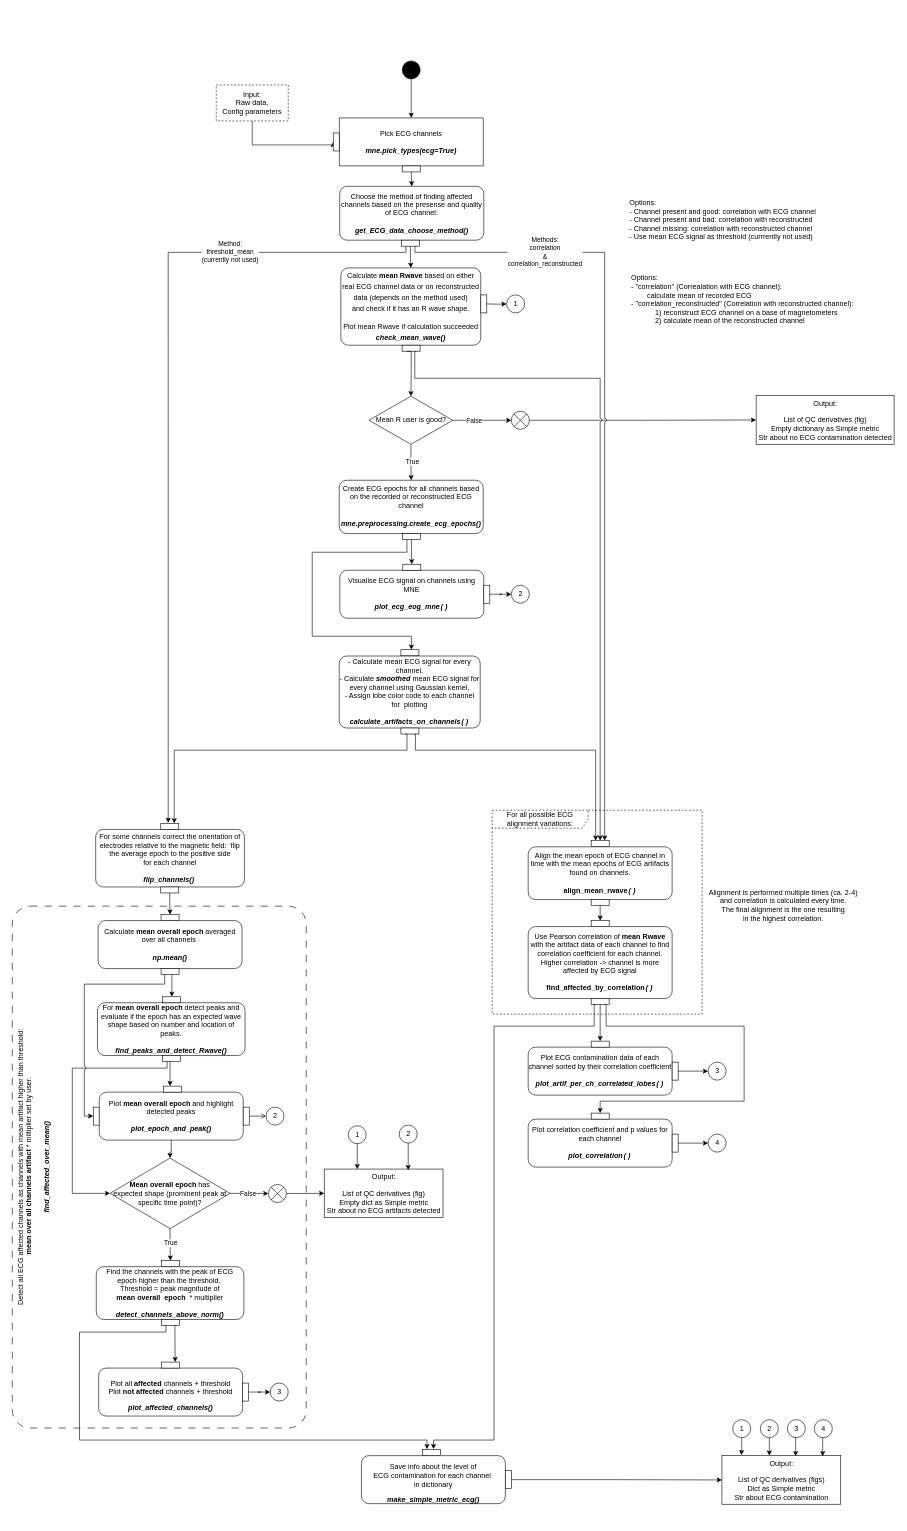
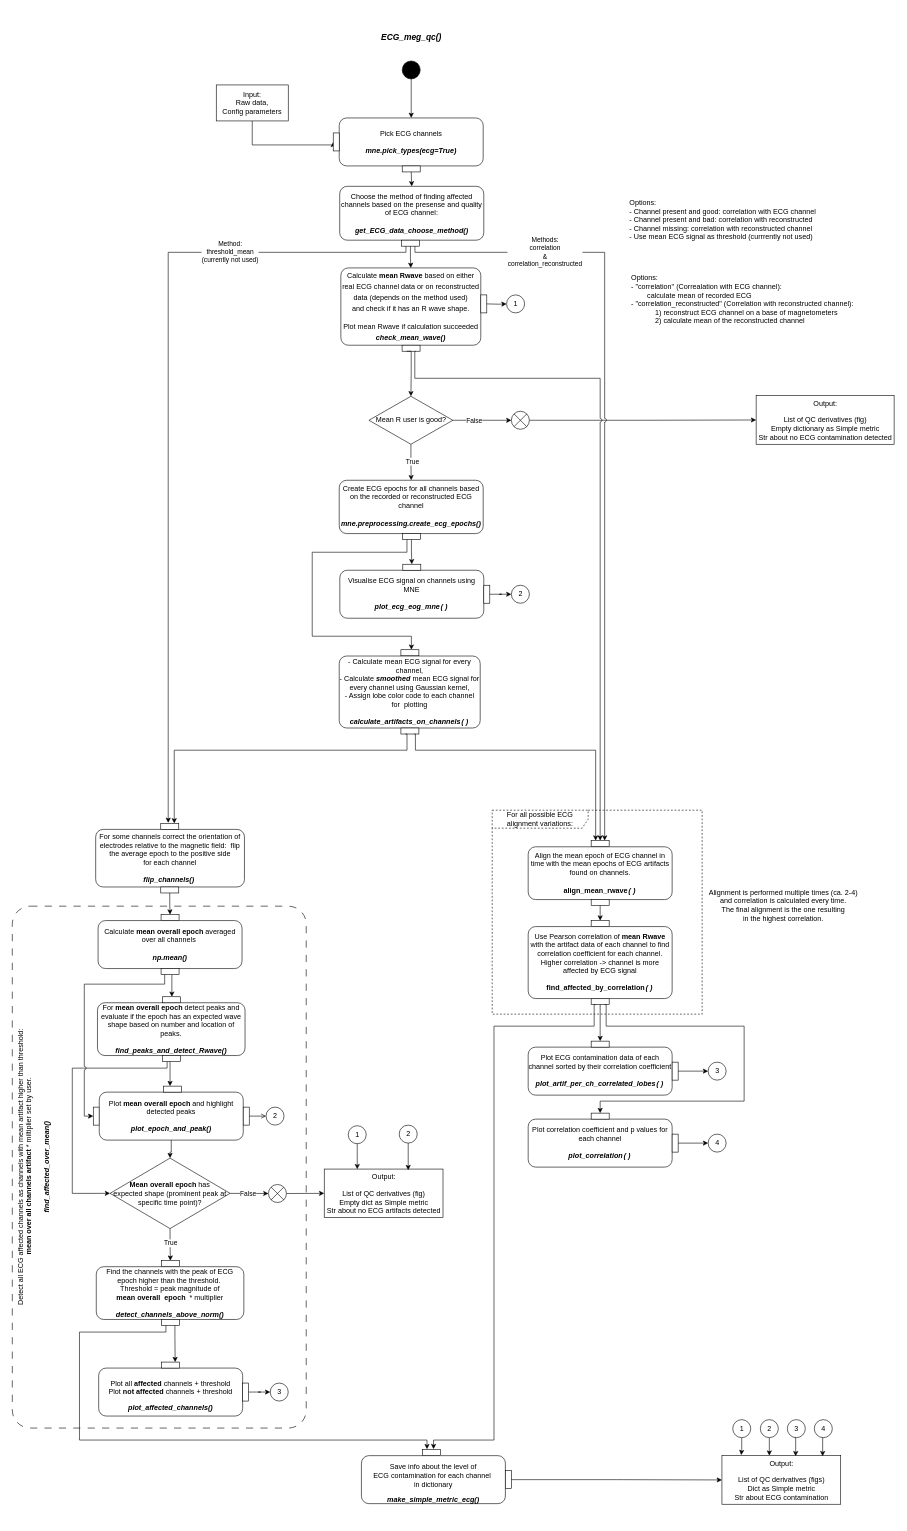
+ <mxCell id="2" value="&lt;font style=&quot;font-size: 14px;&quot;&gt;&lt;br&gt;&lt;i&gt;ECG_meg_qc()&lt;/i&gt;&lt;br&gt;&lt;/font&gt;" style="text;strokeColor=none;fillColor=none;html=1;fontSize=28;fontStyle=1;verticalAlign=middle;align=center;" parent="1" vertex="1"><mxGeometry x="130" y="20" width="1110" height="40" as="geometry" /></mxCell>
- <mxCell id="4" value="Input:&lt;br style=&quot;border-color: var(--border-color);&quot;&gt;Raw data,&lt;br&gt;Config parameters" style="rounded=0;whiteSpace=wrap;html=1;dashed=1;" parent="1" vertex="1"><mxGeometry x="360" y="141" width="120" height="60" as="geometry" /></mxCell>
+ <mxCell id="4" value="Input:&lt;br style=&quot;border-color: var(--border-color);&quot;&gt;Raw data,&lt;br&gt;Config parameters" style="rounded=0;whiteSpace=wrap;html=1;" parent="1" vertex="1"><mxGeometry x="360" y="141" width="120" height="60" as="geometry" /></mxCell>
- <mxCell id="8" value="Pick ECG channels&lt;br&gt;&lt;br&gt;&lt;b&gt;&lt;i&gt;mne.pick_types(ecg=True)&lt;/i&gt;&lt;/b&gt;" style="html=1;align=center;verticalAlign=middle;absoluteArcSize=1;arcSize=25;dashed=0;fontFamily=Helvetica;fontSize=12;whiteSpace=wrap;container=0;noLabel=0;imageAlign=center;rounded=0;" parent="7" vertex="1"><mxGeometry x="10" width="240" height="80" as="geometry" /></mxCell>
+ <mxCell id="8" value="Pick ECG channels&lt;br&gt;&lt;br&gt;&lt;b&gt;&lt;i&gt;mne.pick_types(ecg=True)&lt;/i&gt;&lt;/b&gt;" style="html=1;align=center;verticalAlign=middle;rounded=1;absoluteArcSize=1;arcSize=25;dashed=0;fontFamily=Helvetica;fontSize=12;whiteSpace=wrap;container=0;noLabel=0;imageAlign=center;" parent="7" vertex="1"><mxGeometry x="10" width="240" height="80" as="geometry" /></mxCell>
